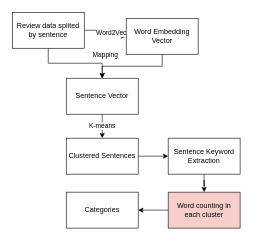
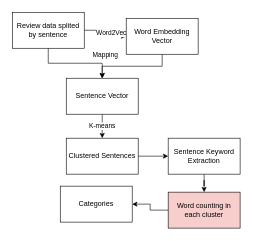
- <mxCell id="16" value="Categories" style="rounded=0;whiteSpace=wrap;html=1;" vertex="1" parent="1"><mxGeometry x="110" y="320" width="120" height="60" as="geometry" /></mxCell>
+ <mxCell id="16" value="Categories" style="rounded=0;whiteSpace=wrap;html=1;" vertex="1" parent="1"><mxGeometry x="100" y="310" width="120" height="60" as="geometry" /></mxCell>
